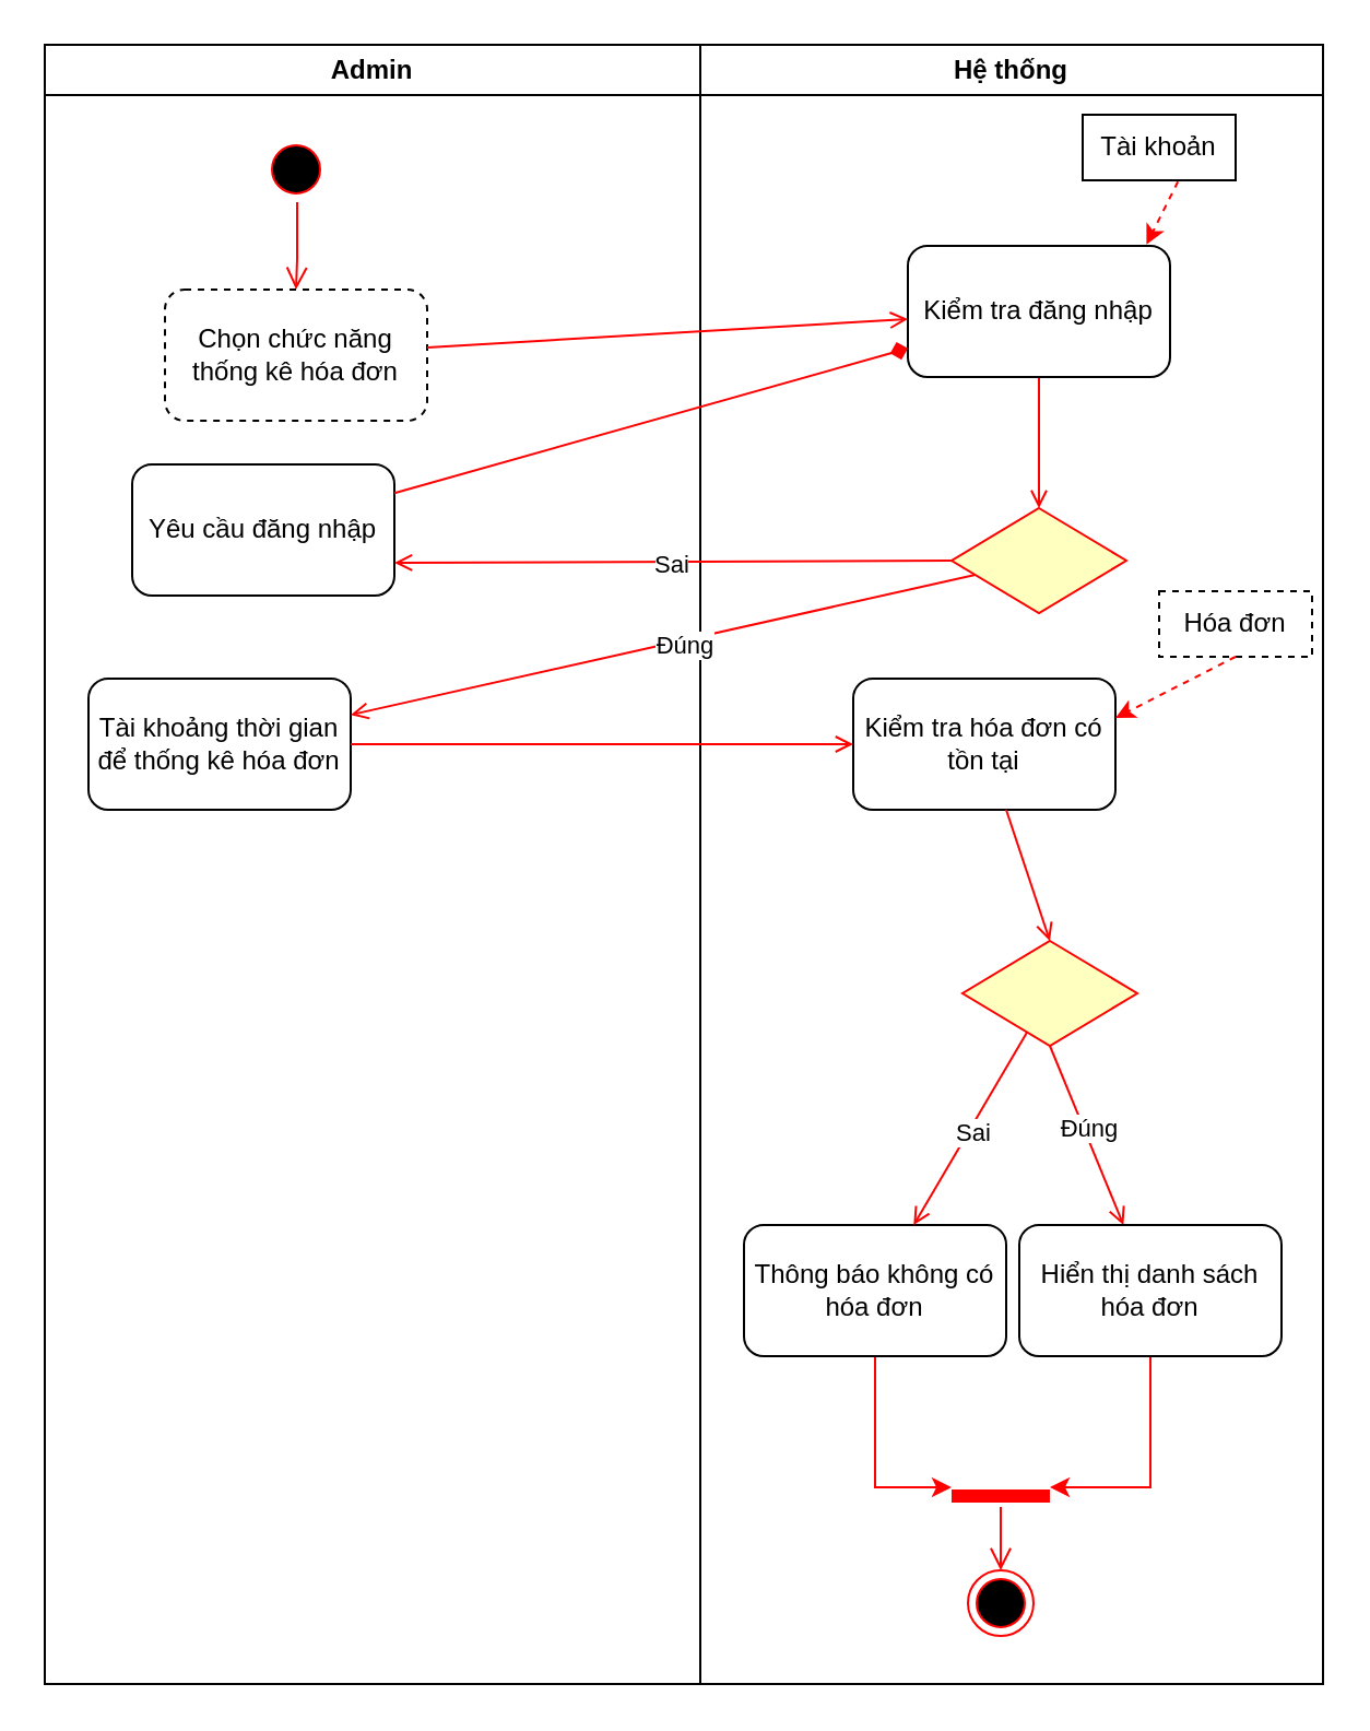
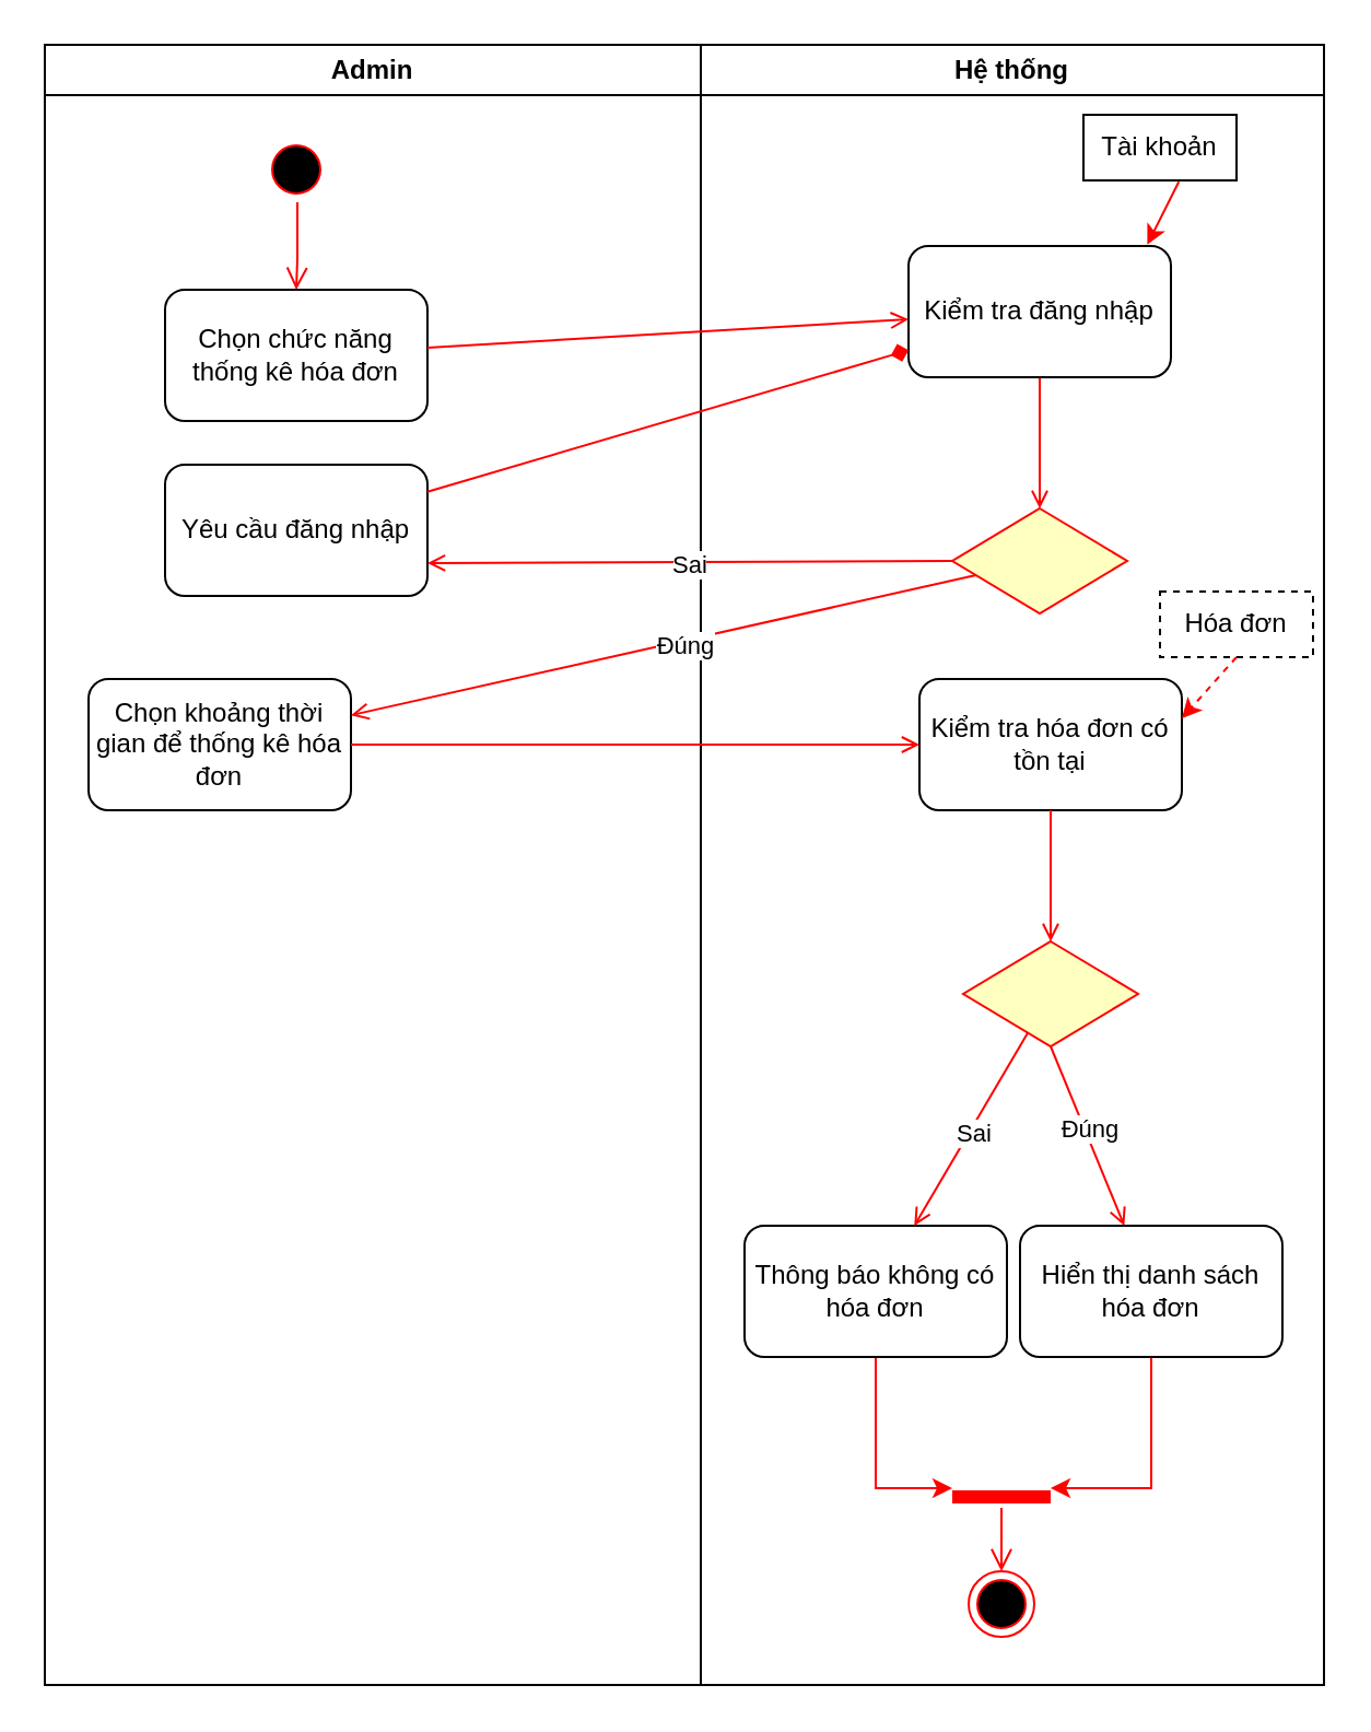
- <mxCell id="12" value="" style="endArrow=classic;html=1;rounded=0;dashed=1;entryX=0.91;entryY=-0.01;entryDx=0;entryDy=0;entryPerimeter=0;exitX=0.623;exitY=1.02;exitDx=0;exitDy=0;exitPerimeter=0;fillColor=#d80073;strokeColor=light-dark(#ff0000, #FFA9E0);" parent="8" source="13" target="10" edge="1"><mxGeometry width="50" height="50" relative="1" as="geometry"><mxPoint x="215" y="62" as="sourcePoint" /><mxPoint x="210" y="32" as="targetPoint" /></mxGeometry></mxCell>
+ <mxCell id="12" value="" style="endArrow=classic;html=1;rounded=0;dashed=0;entryX=0.91;entryY=-0.01;entryDx=0;entryDy=0;entryPerimeter=0;exitX=0.623;exitY=1.02;exitDx=0;exitDy=0;exitPerimeter=0;fillColor=#d80073;strokeColor=light-dark(#ff0000, #FFA9E0);" parent="8" source="13" target="10" edge="1"><mxGeometry width="50" height="50" relative="1" as="geometry"><mxPoint x="215" y="62" as="sourcePoint" /><mxPoint x="210" y="32" as="targetPoint" /></mxGeometry></mxCell>
- <mxCell id="5" value="Chọn chức năng thống kê hóa đơn" style="rounded=1;whiteSpace=wrap;html=1;dashed=1;" parent="2" vertex="1"><mxGeometry x="55" y="112" width="120" height="60" as="geometry" /></mxCell>
+ <mxCell id="5" value="Chọn chức năng thống kê hóa đơn" style="rounded=1;whiteSpace=wrap;html=1;" parent="2" vertex="1"><mxGeometry x="55" y="112" width="120" height="60" as="geometry" /></mxCell>
- <mxCell id="6" value="Yêu cầu đăng nhập" style="rounded=1;whiteSpace=wrap;html=1;" parent="2" vertex="1"><mxGeometry x="40" y="192" width="120" height="60" as="geometry" /></mxCell>
+ <mxCell id="6" value="Yêu cầu đăng nhập" style="rounded=1;whiteSpace=wrap;html=1;" parent="2" vertex="1"><mxGeometry x="55" y="192" width="120" height="60" as="geometry" /></mxCell>
- <mxCell id="7" value="Tài khoảng thời gian để thống kê hóa đơn" style="rounded=1;whiteSpace=wrap;html=1;" parent="2" vertex="1"><mxGeometry x="20" y="290" width="120" height="60" as="geometry" /></mxCell>
+ <mxCell id="7" value="Chọn khoảng thời gian để thống kê hóa đơn" style="rounded=1;whiteSpace=wrap;html=1;" parent="2" vertex="1"><mxGeometry x="20" y="290" width="120" height="60" as="geometry" /></mxCell>
- <mxCell id="17" value="Kiểm tra hóa đơn có tồn tại" style="rounded=1;whiteSpace=wrap;html=1;" parent="8" vertex="1"><mxGeometry x="70" y="290" width="120" height="60" as="geometry" /></mxCell>
+ <mxCell id="17" value="Kiểm tra hóa đơn có tồn tại" style="rounded=1;whiteSpace=wrap;html=1;" parent="8" vertex="1"><mxGeometry x="100" y="290" width="120" height="60" as="geometry" /></mxCell>
